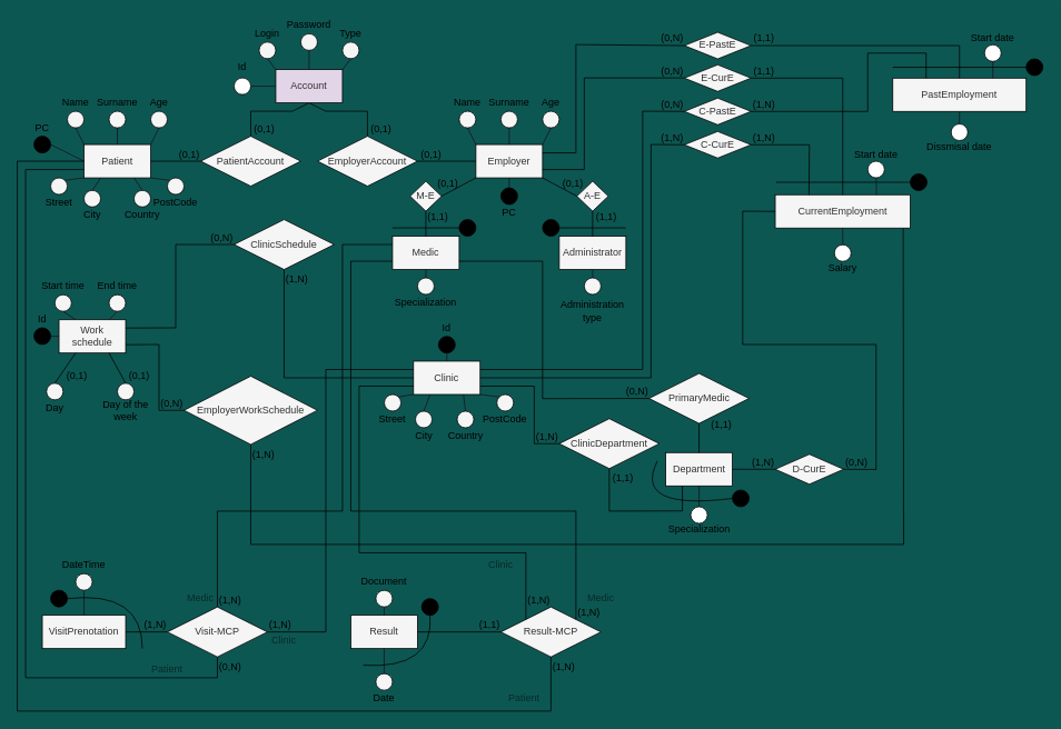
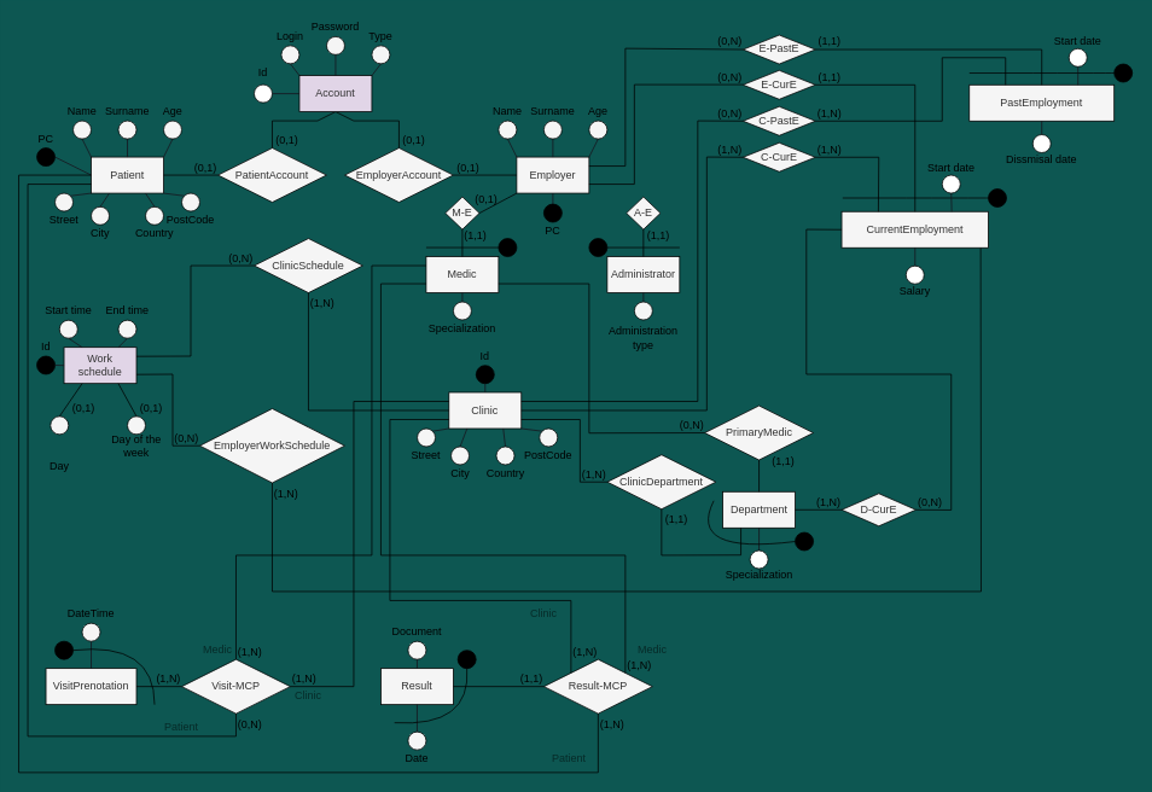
- <mxCell id="190" value="" style="endArrow=none;html=1;rounded=0;strokeColor=#000000;fontColor=#000000;entryX=0;entryY=0.5;entryDx=0;entryDy=0;exitX=1;exitY=1;exitDx=0;exitDy=0;" edge="1" parent="1" source="5" target="183"><mxGeometry relative="1" as="geometry"><mxPoint x="580" y="223" as="sourcePoint" /><mxPoint x="539" y="245" as="targetPoint" /><Array as="points" /></mxGeometry></mxCell>
- <mxCell id="191" value="(0,1)" style="resizable=0;html=1;whiteSpace=wrap;align=right;verticalAlign=bottom;fontColor=#000000;" connectable="0" vertex="1" parent="190"><mxGeometry x="1" relative="1" as="geometry"><mxPoint x="9" y="-7" as="offset" /></mxGeometry></mxCell>
- <mxCell id="39" value="Work schedule" style="whiteSpace=wrap;html=1;align=center;fillColor=#f5f5f5;fontColor=#333333;strokeColor=#000000;" parent="1" vertex="1"><mxGeometry x="70" y="383.25" width="80" height="40" as="geometry" /></mxCell>
+ <mxCell id="39" value="Work schedule" style="whiteSpace=wrap;html=1;align=center;fillColor=#e1d5e7;fontColor=#333333;strokeColor=#000000;" parent="1" vertex="1"><mxGeometry x="70" y="383.25" width="80" height="40" as="geometry" /></mxCell>
- <mxCell id="144" value="Day" style="text;html=1;align=center;verticalAlign=middle;whiteSpace=wrap;rounded=0;fontColor=#000000;" parent="1" vertex="1"><mxGeometry x="50" y="479.5" width="30" height="20" as="geometry" /></mxCell>
+ <mxCell id="144" value="Day" style="text;html=1;align=center;verticalAlign=middle;whiteSpace=wrap;rounded=0;fontColor=#000000;" parent="1" vertex="1"><mxGeometry x="50" y="504.5" width="30" height="20" as="geometry" /></mxCell>
